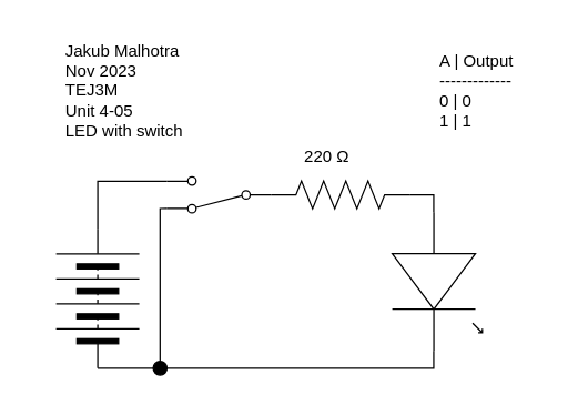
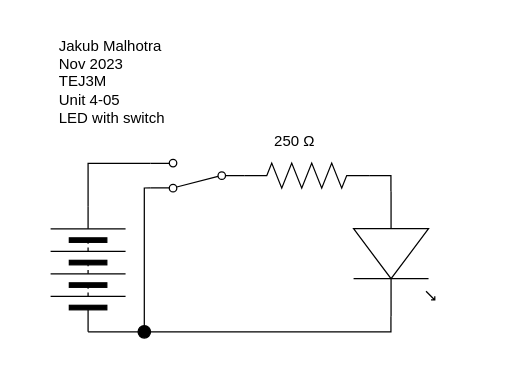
- <mxCell id="3" value="&lt;div&gt;A | Output&lt;/div&gt;&lt;div&gt;-------------&lt;/div&gt;&lt;div&gt;0 | 0&lt;/div&gt;&lt;div&gt;1 | 1&lt;/div&gt;" style="text;html=1;align=left;verticalAlign=middle;resizable=0;points=[];autosize=1;strokeColor=none;fillColor=none;" parent="1" vertex="1"><mxGeometry x="315" y="30" width="80" height="70" as="geometry" /></mxCell>
- <mxCell id="9" value="220&amp;nbsp;Ω&lt;br&gt;&amp;nbsp;" style="text;html=1;align=center;verticalAlign=middle;resizable=0;points=[];autosize=1;strokeColor=none;fillColor=none;" parent="1" vertex="1"><mxGeometry x="205" y="100" width="60" height="40" as="geometry" /></mxCell>
+ <mxCell id="9" value="250&amp;nbsp;Ω&lt;br&gt;&amp;nbsp;" style="text;html=1;align=center;verticalAlign=middle;resizable=0;points=[];autosize=1;strokeColor=none;fillColor=none;" parent="1" vertex="1"><mxGeometry x="205" y="100" width="60" height="40" as="geometry" /></mxCell>
